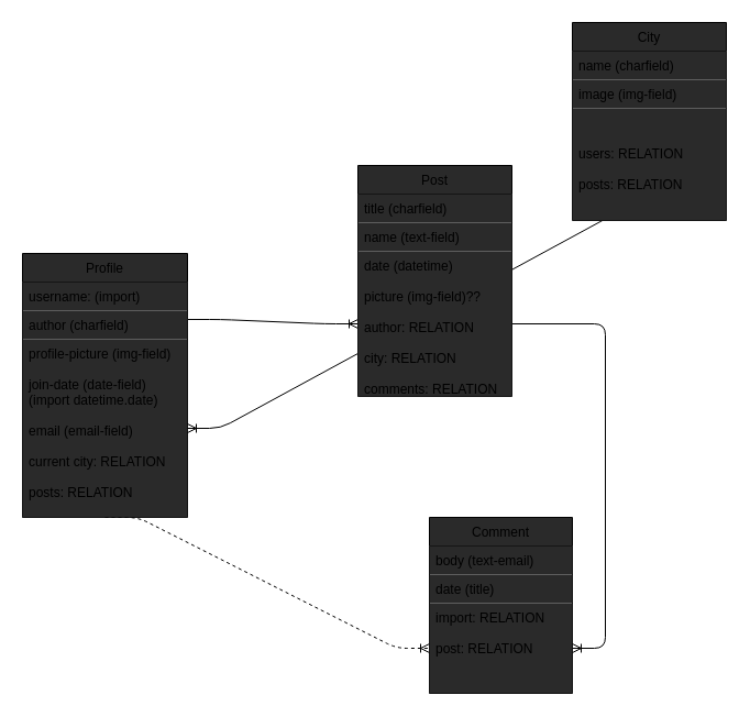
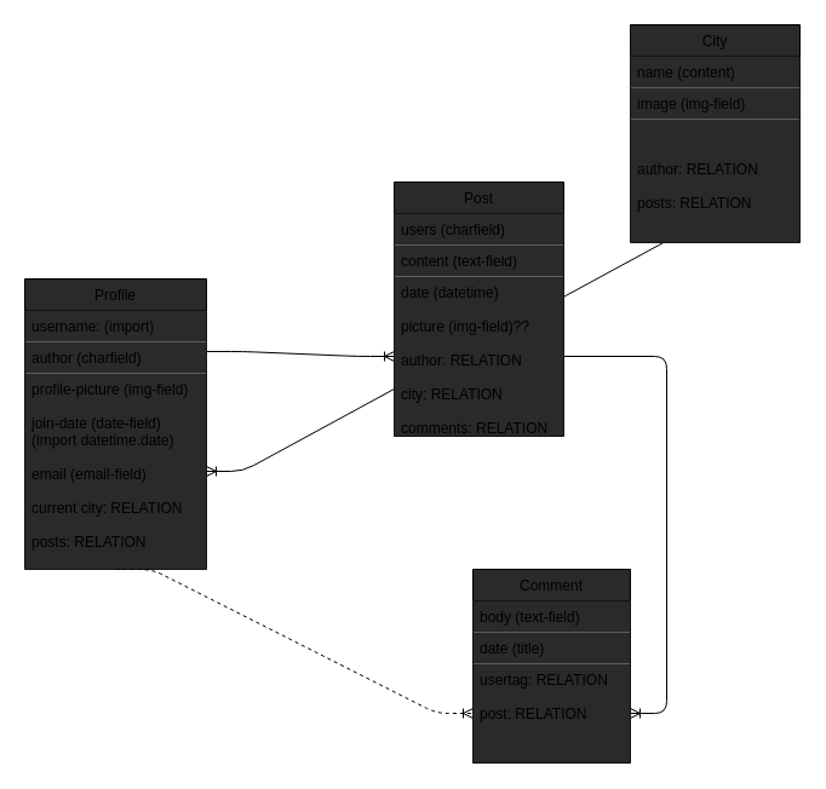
- <mxCell id="10" value="name (charfield)" style="text;strokeColor=none;align=left;verticalAlign=top;spacingLeft=4;spacingRight=4;overflow=hidden;rotatable=0;points=[[0,0.5],[1,0.5]];portConstraint=eastwest;fillColor=#2A2A2A;" parent="9" vertex="1"><mxGeometry y="26" width="140" height="26" as="geometry" /></mxCell>
+ <mxCell id="10" value="name (content)" style="text;strokeColor=none;align=left;verticalAlign=top;spacingLeft=4;spacingRight=4;overflow=hidden;rotatable=0;points=[[0,0.5],[1,0.5]];portConstraint=eastwest;fillColor=#2A2A2A;" parent="9" vertex="1"><mxGeometry y="26" width="140" height="26" as="geometry" /></mxCell>
- <mxCell id="12" value="&#10;&#10;users: RELATION&#10;&#10;posts: RELATION" style="text;strokeColor=none;align=left;verticalAlign=top;spacingLeft=4;spacingRight=4;overflow=hidden;rotatable=0;points=[[0,0.5],[1,0.5]];portConstraint=eastwest;fillColor=#2A2A2A;" parent="9" vertex="1"><mxGeometry y="78" width="140" height="102" as="geometry" /></mxCell>
+ <mxCell id="12" value="&#10;&#10;author: RELATION&#10;&#10;posts: RELATION" style="text;strokeColor=none;align=left;verticalAlign=top;spacingLeft=4;spacingRight=4;overflow=hidden;rotatable=0;points=[[0,0.5],[1,0.5]];portConstraint=eastwest;fillColor=#2A2A2A;" parent="9" vertex="1"><mxGeometry y="78" width="140" height="102" as="geometry" /></mxCell>
- <mxCell id="21" value="title (charfield)" style="text;strokeColor=none;align=left;verticalAlign=top;spacingLeft=4;spacingRight=4;overflow=hidden;rotatable=0;points=[[0,0.5],[1,0.5]];portConstraint=eastwest;fillColor=#2A2A2A;" parent="20" vertex="1"><mxGeometry y="26" width="140" height="26" as="geometry" /></mxCell>
+ <mxCell id="21" value="users (charfield)" style="text;strokeColor=none;align=left;verticalAlign=top;spacingLeft=4;spacingRight=4;overflow=hidden;rotatable=0;points=[[0,0.5],[1,0.5]];portConstraint=eastwest;fillColor=#2A2A2A;" parent="20" vertex="1"><mxGeometry y="26" width="140" height="26" as="geometry" /></mxCell>
- <mxCell id="22" value="name (text-field)" style="text;strokeColor=none;align=left;verticalAlign=top;spacingLeft=4;spacingRight=4;overflow=hidden;rotatable=0;points=[[0,0.5],[1,0.5]];portConstraint=eastwest;fillColor=#2A2A2A;" parent="20" vertex="1"><mxGeometry y="52" width="140" height="26" as="geometry" /></mxCell>
+ <mxCell id="22" value="content (text-field)" style="text;strokeColor=none;align=left;verticalAlign=top;spacingLeft=4;spacingRight=4;overflow=hidden;rotatable=0;points=[[0,0.5],[1,0.5]];portConstraint=eastwest;fillColor=#2A2A2A;" parent="20" vertex="1"><mxGeometry y="52" width="140" height="26" as="geometry" /></mxCell>
- <mxCell id="15" value="body (text-email)" style="text;strokeColor=none;align=left;verticalAlign=top;spacingLeft=4;spacingRight=4;overflow=hidden;rotatable=0;points=[[0,0.5],[1,0.5]];portConstraint=eastwest;fillColor=#2A2A2A;" parent="14" vertex="1"><mxGeometry y="26" width="130" height="26" as="geometry" /></mxCell>
+ <mxCell id="15" value="body (text-field)" style="text;strokeColor=none;align=left;verticalAlign=top;spacingLeft=4;spacingRight=4;overflow=hidden;rotatable=0;points=[[0,0.5],[1,0.5]];portConstraint=eastwest;fillColor=#2A2A2A;" parent="14" vertex="1"><mxGeometry y="26" width="130" height="26" as="geometry" /></mxCell>
- <mxCell id="17" value="import: RELATION&#10;&#10;post: RELATION" style="text;strokeColor=none;align=left;verticalAlign=top;spacingLeft=4;spacingRight=4;overflow=hidden;rotatable=0;points=[[0,0.5],[1,0.5]];portConstraint=eastwest;fillColor=#2A2A2A;" parent="14" vertex="1"><mxGeometry y="78" width="130" height="82" as="geometry" /></mxCell>
+ <mxCell id="17" value="usertag: RELATION&#10;&#10;post: RELATION" style="text;strokeColor=none;align=left;verticalAlign=top;spacingLeft=4;spacingRight=4;overflow=hidden;rotatable=0;points=[[0,0.5],[1,0.5]];portConstraint=eastwest;fillColor=#2A2A2A;" parent="14" vertex="1"><mxGeometry y="78" width="130" height="82" as="geometry" /></mxCell>
